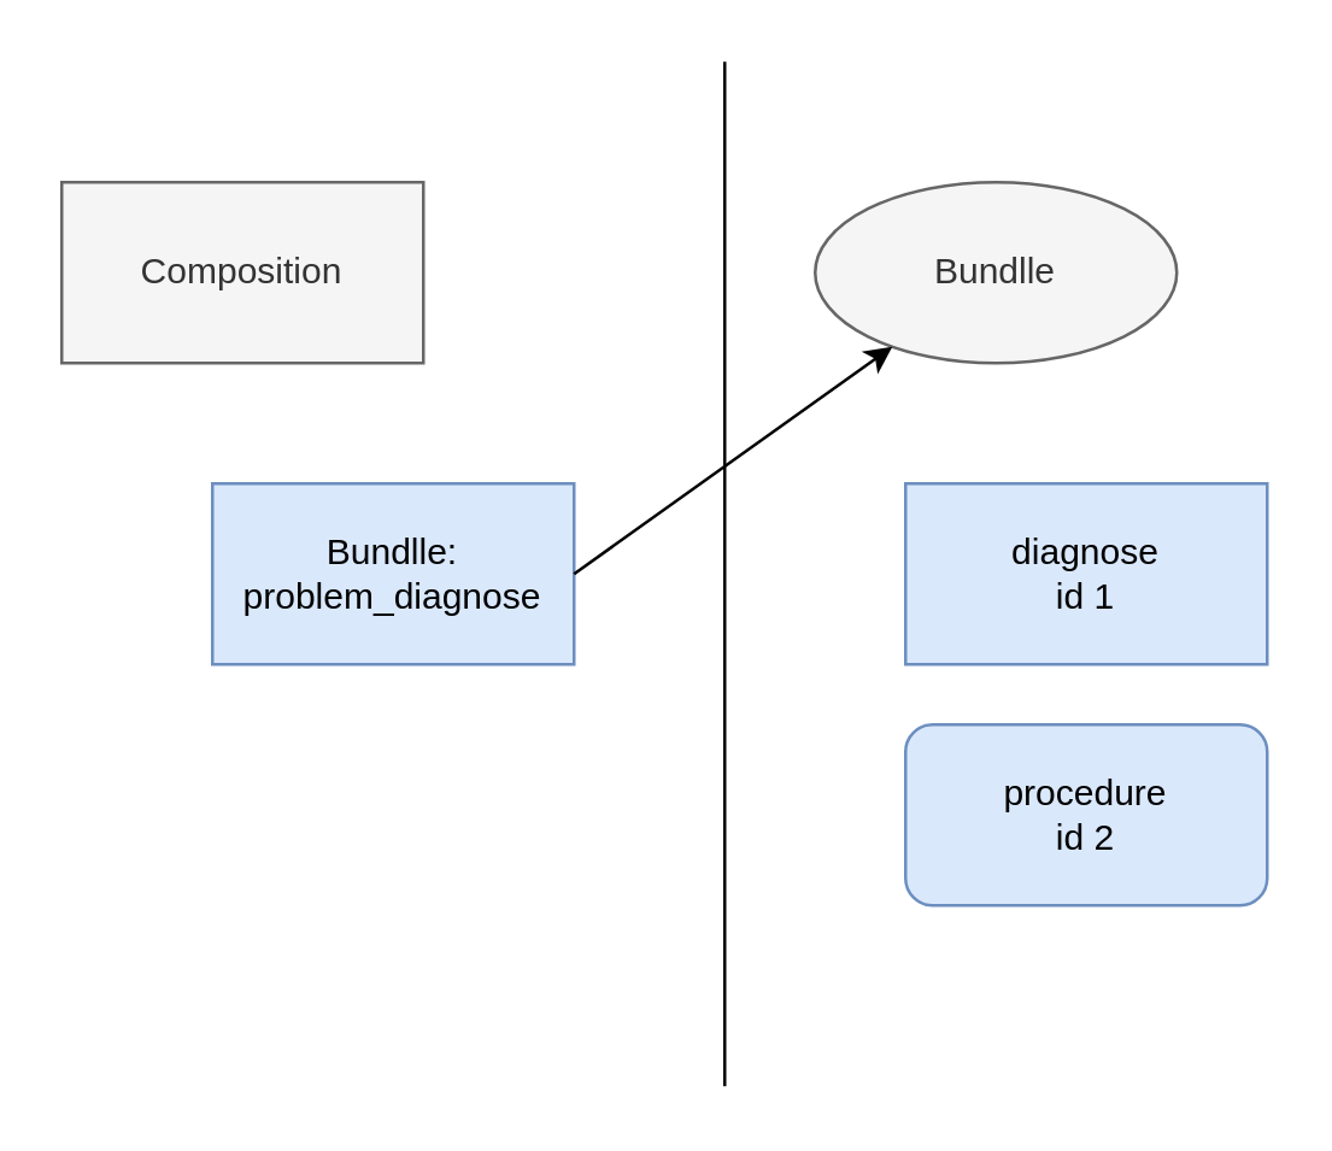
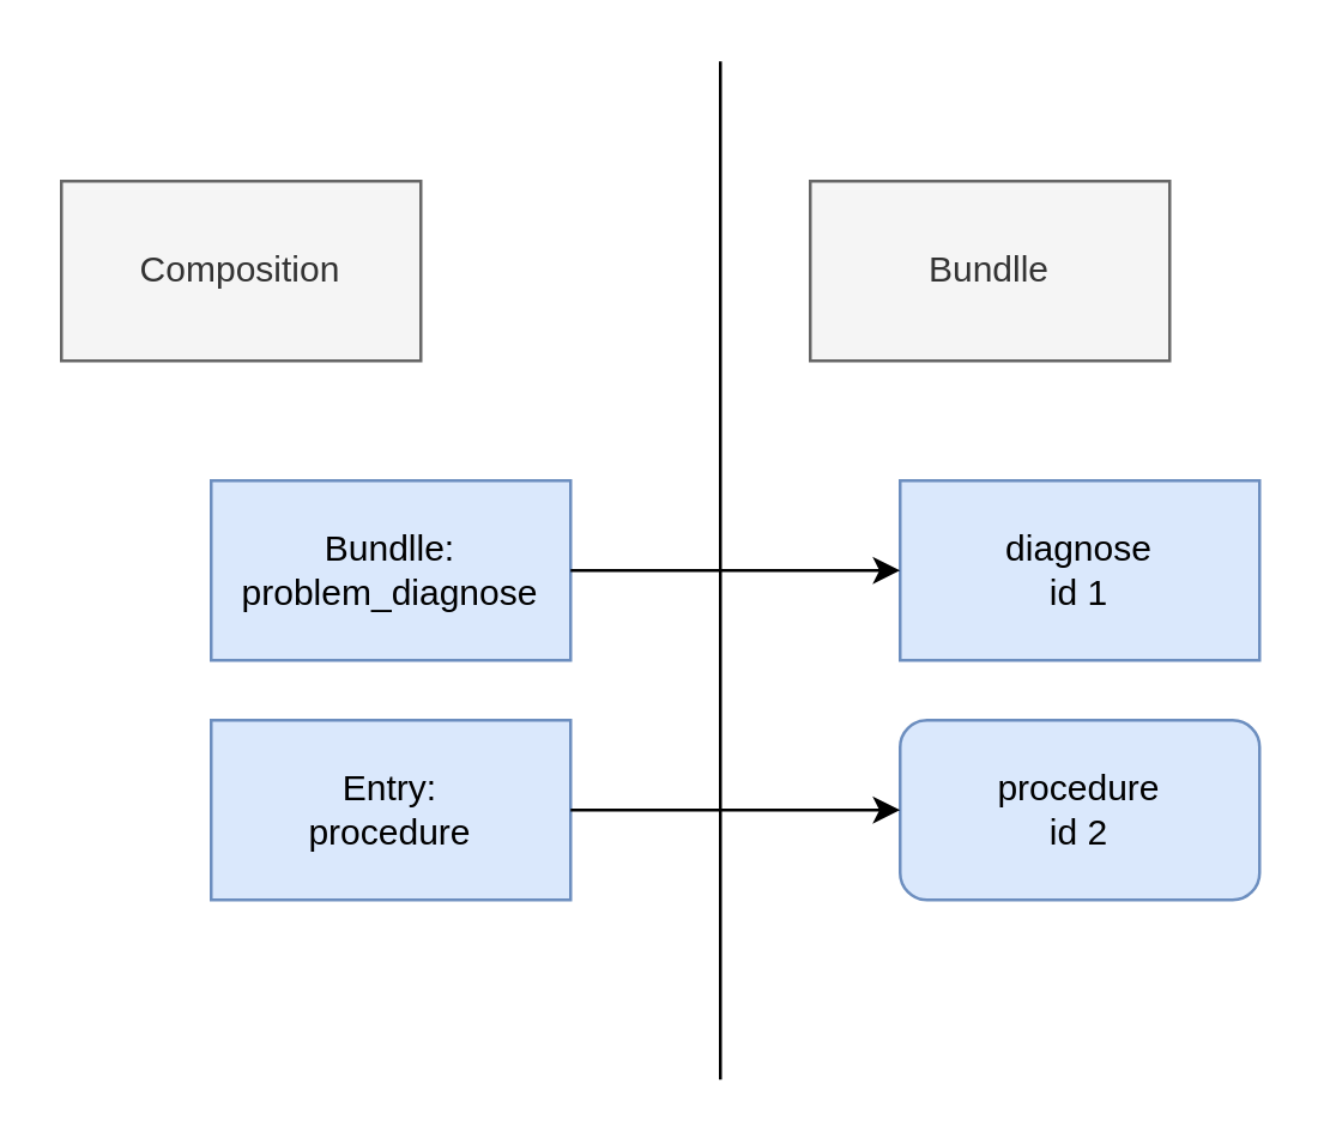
- <mxCell id="5" value="Bundlle" style="ellipse;whiteSpace=wrap;html=1;fillColor=#f5f5f5;strokeColor=#666666;fontColor=#333333;" vertex="1" parent="1"><mxGeometry x="270" y="60" width="120" height="60" as="geometry" /></mxCell>
+ <mxCell id="5" value="Bundlle" style="rounded=0;whiteSpace=wrap;html=1;fillColor=#f5f5f5;strokeColor=#666666;fontColor=#333333;" vertex="1" parent="1"><mxGeometry x="270" y="60" width="120" height="60" as="geometry" /></mxCell>
- <mxCell id="9" value="" style="endArrow=classic;html=1;rounded=0;exitX=1;exitY=0.5;exitDx=0;exitDy=0;" edge="1" parent="1" source="3" target="5"><mxGeometry width="50" height="50" relative="1" as="geometry"><mxPoint x="230" y="200" as="sourcePoint" /><mxPoint x="280" y="150" as="targetPoint" /></mxGeometry></mxCell>
+ <mxCell id="9" value="" style="endArrow=classic;html=1;rounded=0;exitX=1;exitY=0.5;exitDx=0;exitDy=0;entryX=0;entryY=0.5;entryDx=0;entryDy=0;" edge="1" parent="1" source="3" target="6"><mxGeometry width="50" height="50" relative="1" as="geometry"><mxPoint x="230" y="200" as="sourcePoint" /><mxPoint x="280" y="150" as="targetPoint" /></mxGeometry></mxCell>
+ <mxCell id="4" value="Entry:&lt;br&gt;procedure" style="rounded=0;whiteSpace=wrap;html=1;fillColor=#dae8fc;strokeColor=#6c8ebf;" vertex="1" parent="1"><mxGeometry x="70" y="240" width="120" height="60" as="geometry" /></mxCell>
+ <mxCell id="10" value="" style="endArrow=classic;html=1;rounded=0;exitX=1;exitY=0.5;exitDx=0;exitDy=0;entryX=0;entryY=0.5;entryDx=0;entryDy=0;" edge="1" parent="1" source="4" target="7"><mxGeometry width="50" height="50" relative="1" as="geometry"><mxPoint x="190" y="280" as="sourcePoint" /><mxPoint x="300" y="280" as="targetPoint" /></mxGeometry></mxCell>
